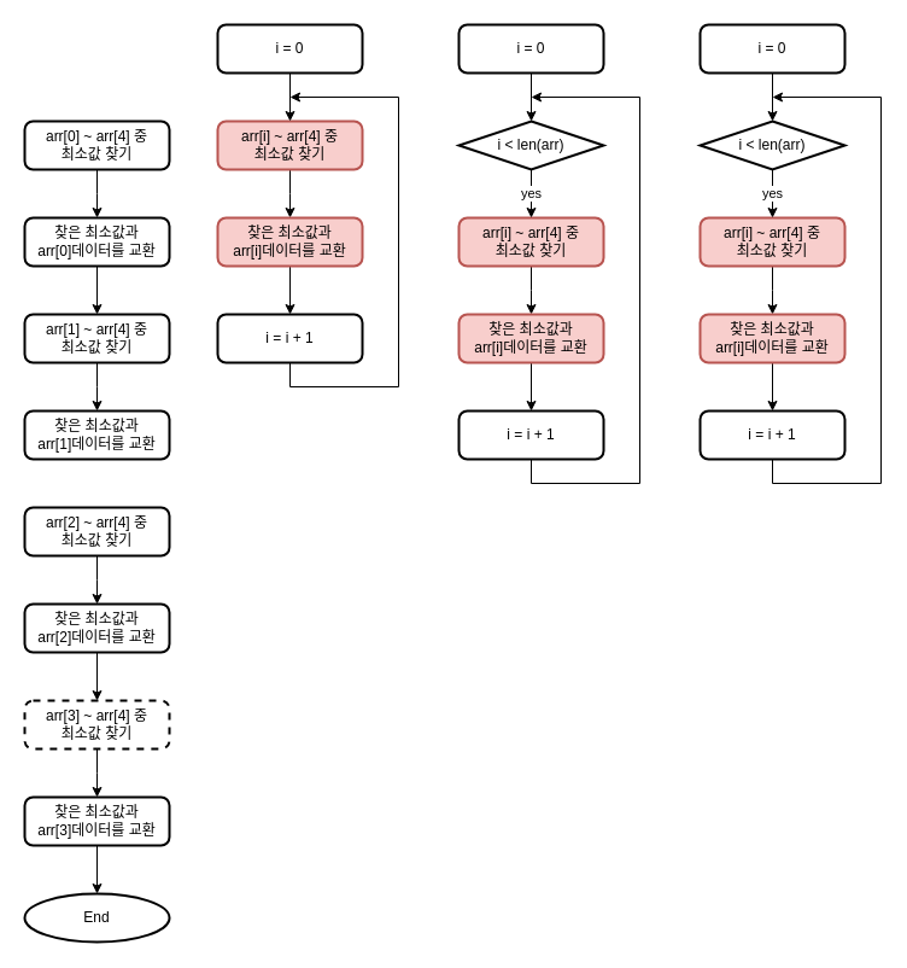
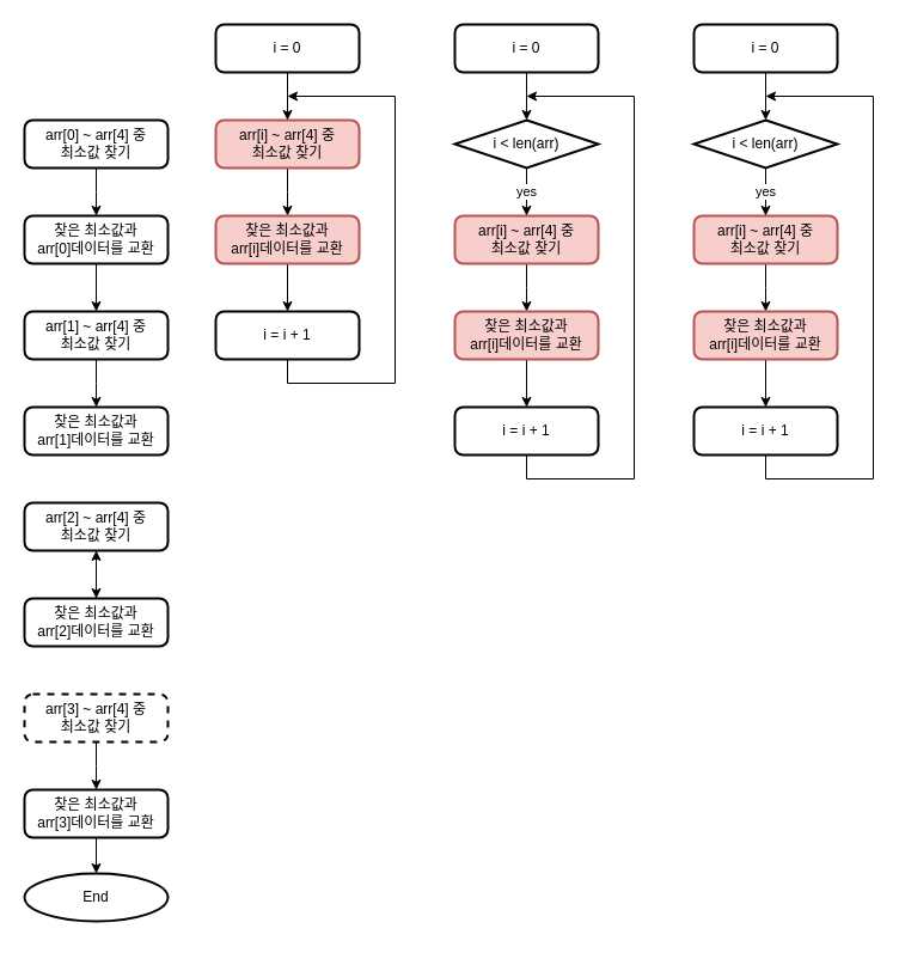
- <mxCell id="11" value="" style="edgeStyle=orthogonalEdgeStyle;rounded=0;orthogonalLoop=1;jettySize=auto;html=1;" edge="1" parent="1" source="12" target="14"><mxGeometry relative="1" as="geometry" /></mxCell>
+ <mxCell id="11" value="" style="edgeStyle=orthogonalEdgeStyle;rounded=0;orthogonalLoop=1;jettySize=auto;html=1;" edge="1" parent="1" source="12" target="10"><mxGeometry relative="1" as="geometry" /></mxCell>
- <mxCell id="17" value="End" style="strokeWidth=2;html=1;shape=mxgraph.flowchart.start_2;whiteSpace=wrap;" vertex="1" parent="1"><mxGeometry x="20" y="740" width="120" height="40" as="geometry" /></mxCell>
+ <mxCell id="17" value="End" style="strokeWidth=2;html=1;shape=mxgraph.flowchart.start_2;whiteSpace=wrap;" vertex="1" parent="1"><mxGeometry x="20" y="730" width="120" height="40" as="geometry" /></mxCell>
